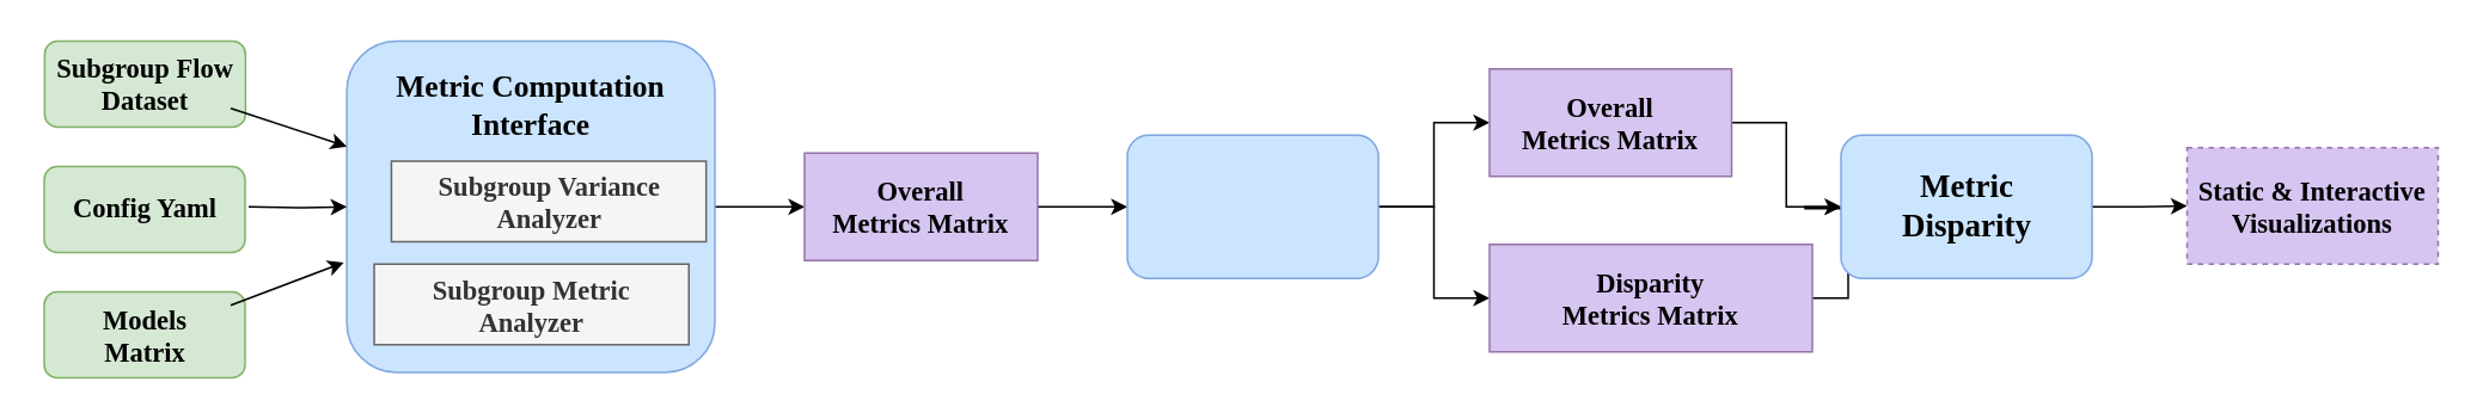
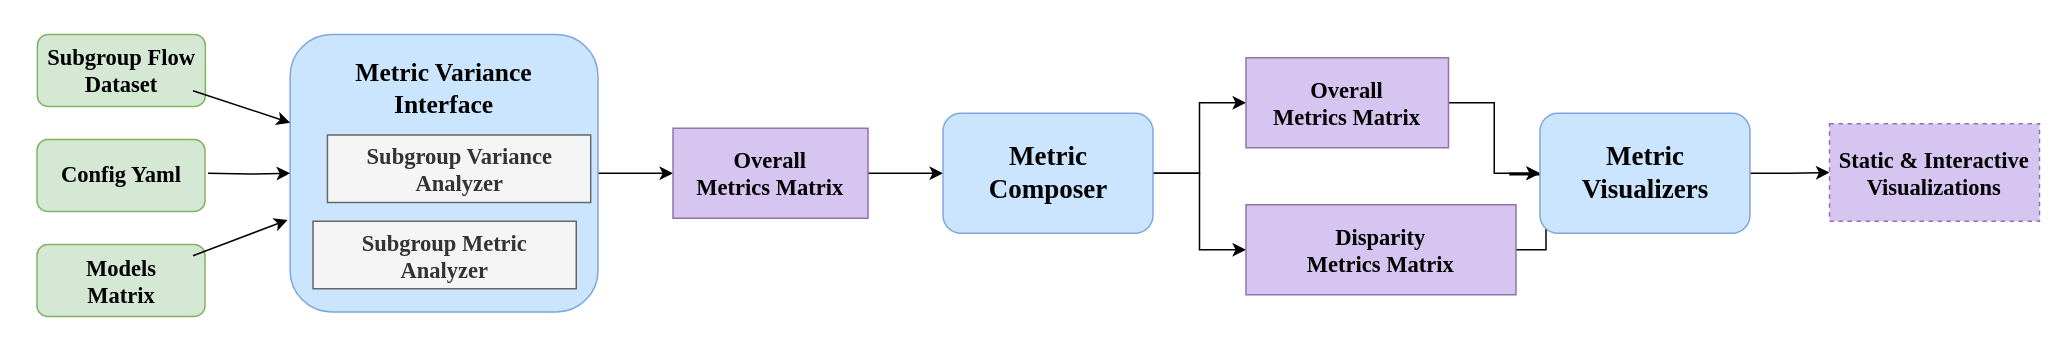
- <mxCell id="24" value="&lt;font style=&quot;font-size: 17px;&quot; face=&quot;Verdana&quot;&gt;&lt;b&gt;Metric Computation&lt;br&gt;Interface&lt;/b&gt;&lt;/font&gt;" style="text;html=1;align=center;verticalAlign=middle;resizable=0;points=[];autosize=1;strokeColor=none;fillColor=none;fontSize=12;" parent="1" vertex="1"><mxGeometry x="190.25" y="33.5" width="210" height="50" as="geometry" /></mxCell>
+ <mxCell id="24" value="&lt;font style=&quot;font-size: 17px;&quot; face=&quot;Verdana&quot;&gt;&lt;b&gt;Metric Variance&lt;br&gt;Interface&lt;/b&gt;&lt;/font&gt;" style="text;html=1;align=center;verticalAlign=middle;resizable=0;points=[];autosize=1;strokeColor=none;fillColor=none;fontSize=12;" parent="1" vertex="1"><mxGeometry x="190.25" y="33.5" width="210" height="50" as="geometry" /></mxCell>
+ <mxCell id="25" value="&lt;font style=&quot;font-size: 18px;&quot; face=&quot;Verdana&quot;&gt;&lt;b style=&quot;&quot;&gt;Metric &lt;br&gt;Composer&lt;/b&gt;&lt;/font&gt;" style="text;html=1;align=center;verticalAlign=middle;resizable=0;points=[];autosize=1;strokeColor=none;fillColor=none;fontSize=14;" parent="1" vertex="1"><mxGeometry x="638" y="85" width="120" height="60" as="geometry" /></mxCell>
- <mxCell id="28" value="&lt;font style=&quot;font-size: 18px;&quot; face=&quot;Verdana&quot;&gt;&lt;b&gt;Metric &lt;br&gt;Disparity&lt;/b&gt;&lt;/font&gt;" style="text;html=1;align=center;verticalAlign=middle;resizable=0;points=[];autosize=1;strokeColor=none;fillColor=none;fontSize=14;" parent="1" vertex="1"><mxGeometry x="1031" y="85" width="130" height="60" as="geometry" /></mxCell>
+ <mxCell id="28" value="&lt;font style=&quot;font-size: 18px;&quot; face=&quot;Verdana&quot;&gt;&lt;b&gt;Metric &lt;br&gt;Visualizers&lt;/b&gt;&lt;/font&gt;" style="text;html=1;align=center;verticalAlign=middle;resizable=0;points=[];autosize=1;strokeColor=none;fillColor=none;fontSize=14;" parent="1" vertex="1"><mxGeometry x="1031" y="85" width="130" height="60" as="geometry" /></mxCell>
